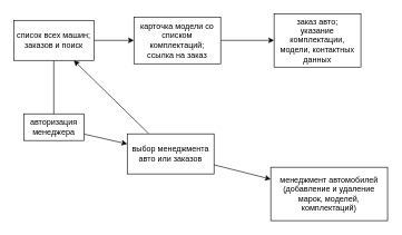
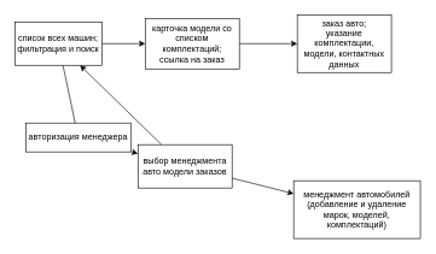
- <mxCell id="6" value="список всех машин;&lt;br&gt;заказов и поиск" style="whiteSpace=wrap;html=1;rounded=0;" parent="1" vertex="1"><mxGeometry x="20" y="30" width="120" height="60" as="geometry" /></mxCell>
+ <mxCell id="6" value="список всех машин;&lt;br&gt;фильтрация и поиск" style="whiteSpace=wrap;html=1;rounded=0;" parent="1" vertex="1"><mxGeometry x="20" y="30" width="120" height="60" as="geometry" /></mxCell>
- <mxCell id="3" value="авторизация менеджера" style="rounded=0;whiteSpace=wrap;html=1;" parent="1" vertex="1"><mxGeometry x="35" y="170" width="90" height="40" as="geometry" /></mxCell>
+ <mxCell id="3" value="авторизация менеджера" style="rounded=0;whiteSpace=wrap;html=1;" parent="1" vertex="1"><mxGeometry x="35" y="170" width="145" height="40" as="geometry" /></mxCell>
- <mxCell id="12" value="выбор менеджмента авто или заказов" style="whiteSpace=wrap;html=1;rounded=0;" parent="1" vertex="1"><mxGeometry x="190" y="200" width="130" height="60" as="geometry" /></mxCell>
+ <mxCell id="12" value="выбор менеджмента авто модели заказов" style="whiteSpace=wrap;html=1;rounded=0;" parent="1" vertex="1"><mxGeometry x="190" y="200" width="130" height="60" as="geometry" /></mxCell>
